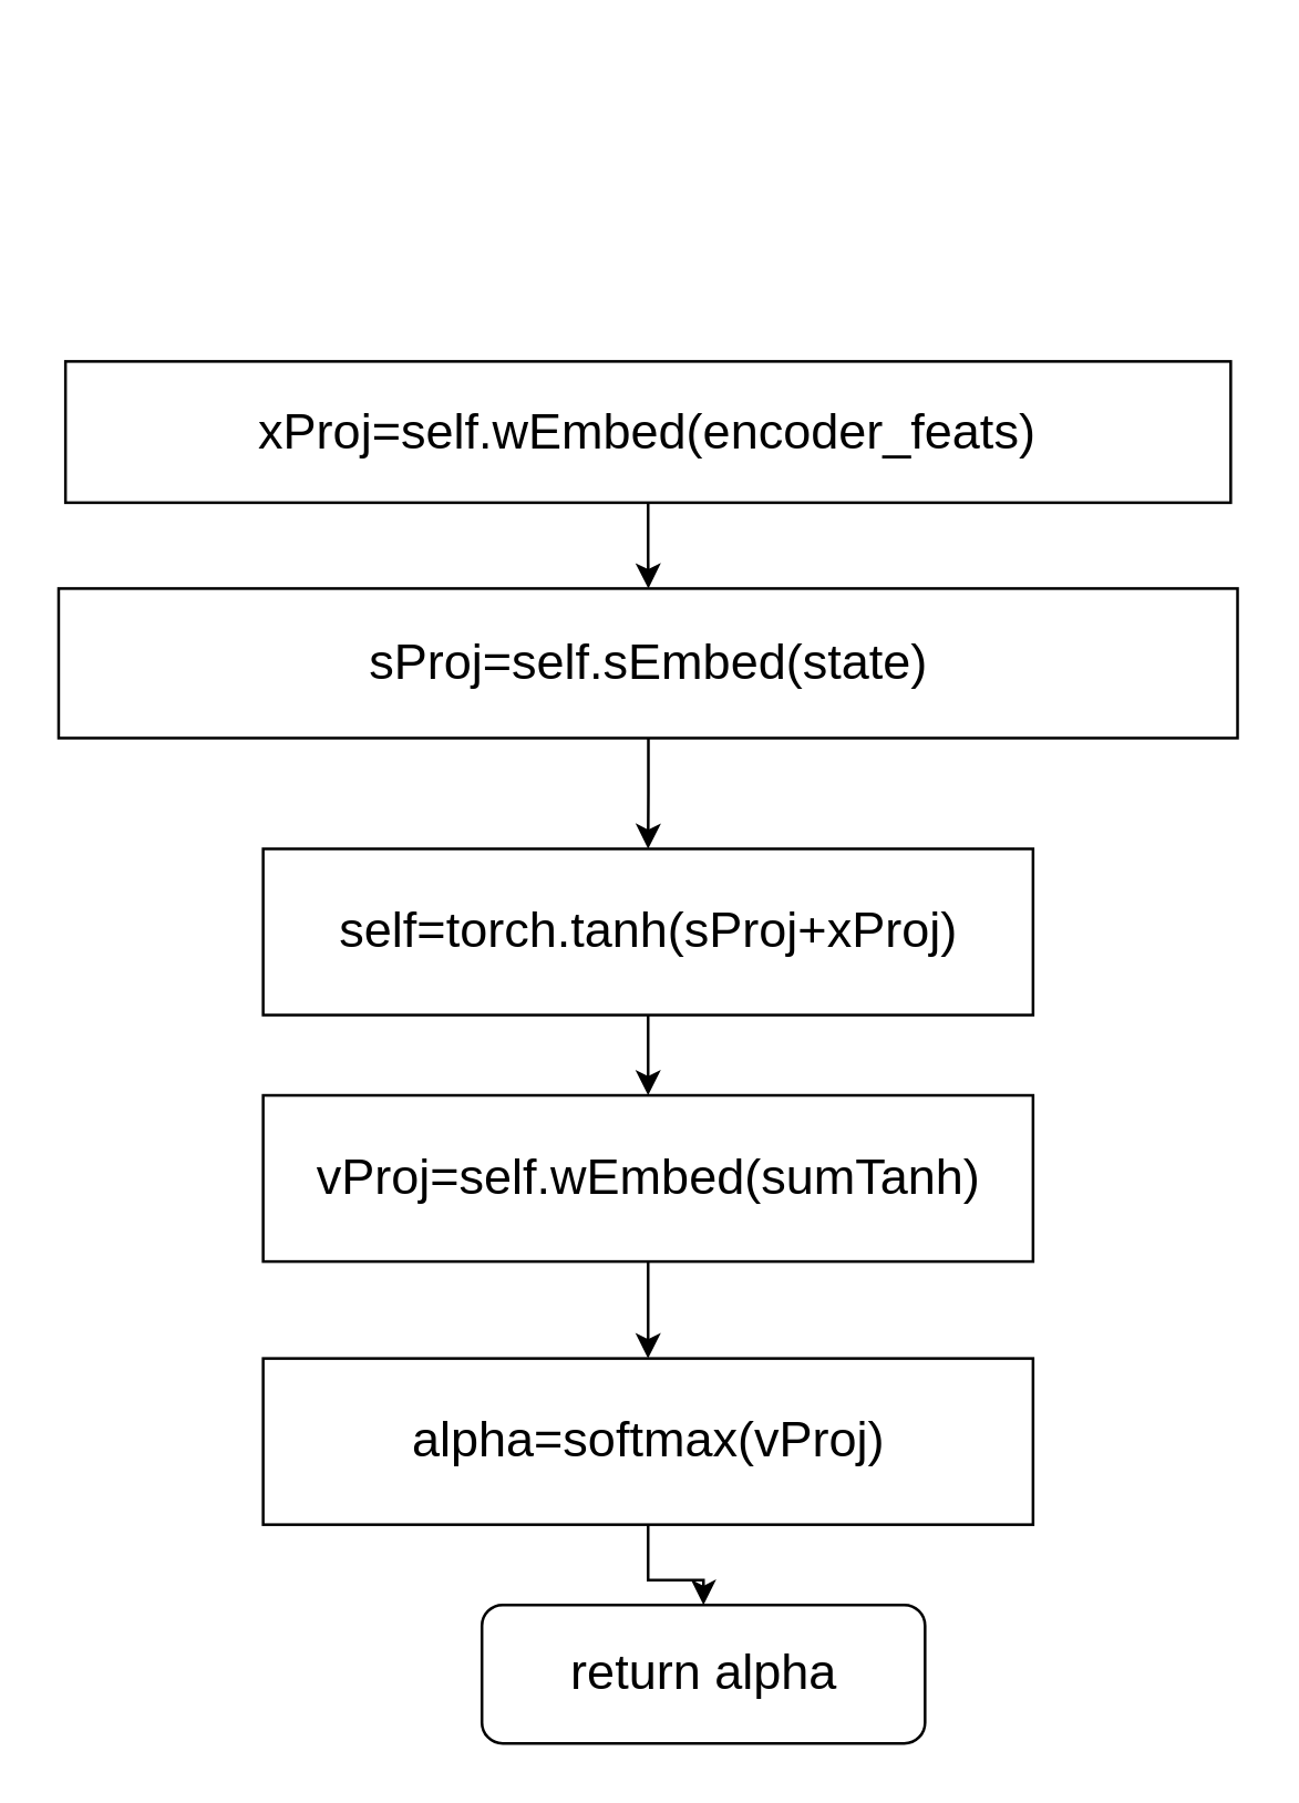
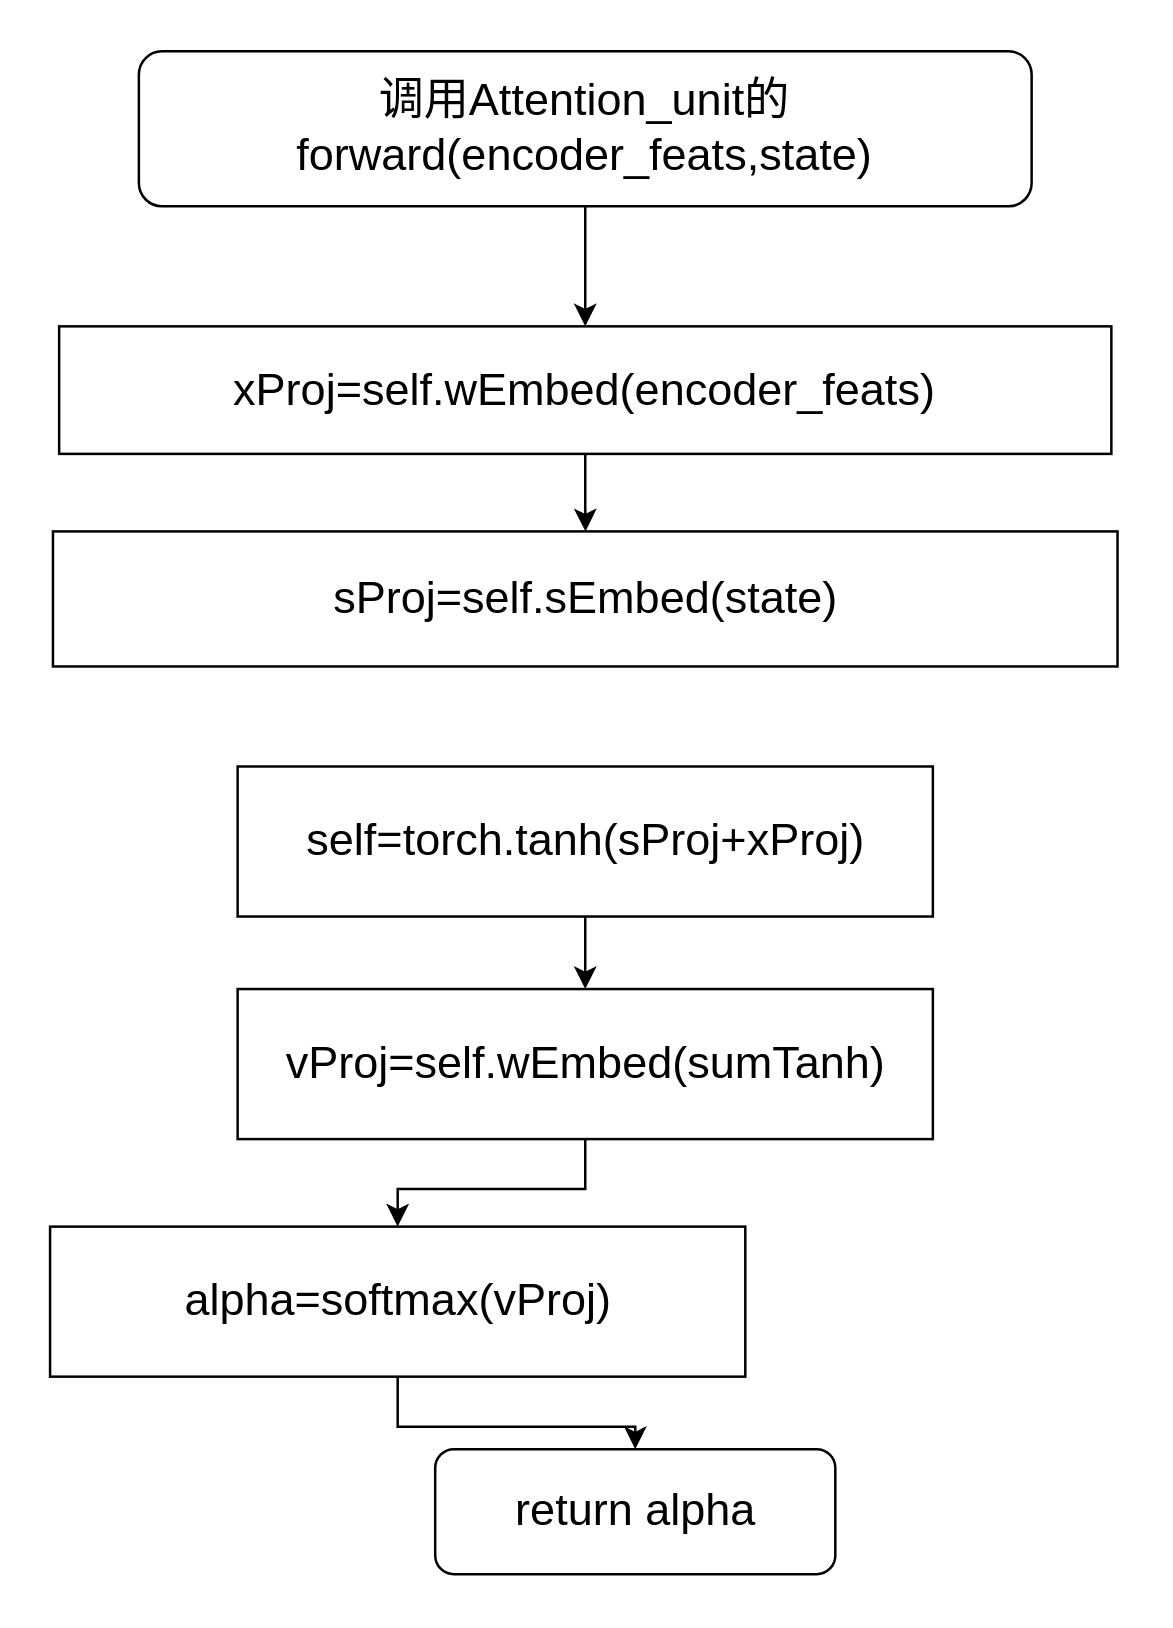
+ <mxCell id="3" value="&lt;font style=&quot;font-size: 18px;&quot;&gt;调用Attention_unit的forward(encoder_feats,state)&lt;/font&gt;" style="rounded=1;whiteSpace=wrap;html=1;" vertex="1" parent="1"><mxGeometry x="55" y="20" width="357" height="62" as="geometry" /></mxCell>
+ <mxCell id="2" value="" style="edgeStyle=orthogonalEdgeStyle;rounded=0;orthogonalLoop=1;jettySize=auto;html=1;" edge="1" parent="1" source="3" target="5"><mxGeometry relative="1" as="geometry" /></mxCell>
- <mxCell id="6" value="" style="edgeStyle=orthogonalEdgeStyle;rounded=0;orthogonalLoop=1;jettySize=auto;html=1;" edge="1" parent="1" source="7" target="9"><mxGeometry relative="1" as="geometry" /></mxCell>
- <mxCell id="13" value="&lt;font style=&quot;font-size: 18px;&quot;&gt;alpha=softmax(vProj)&lt;/font&gt;" style="whiteSpace=wrap;html=1;rounded=0;" vertex="1" parent="1"><mxGeometry x="94.5" y="490" width="278" height="60" as="geometry" /></mxCell>
+ <mxCell id="13" value="&lt;font style=&quot;font-size: 18px;&quot;&gt;alpha=softmax(vProj)&lt;/font&gt;" style="whiteSpace=wrap;html=1;rounded=0;" vertex="1" parent="1"><mxGeometry x="19.5" y="490" width="278" height="60" as="geometry" /></mxCell>
